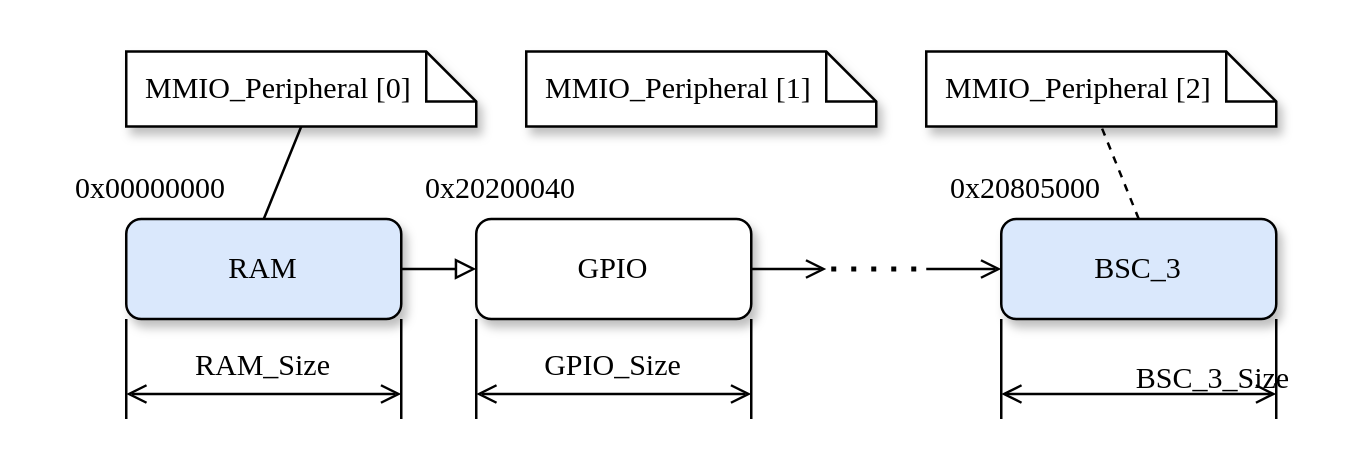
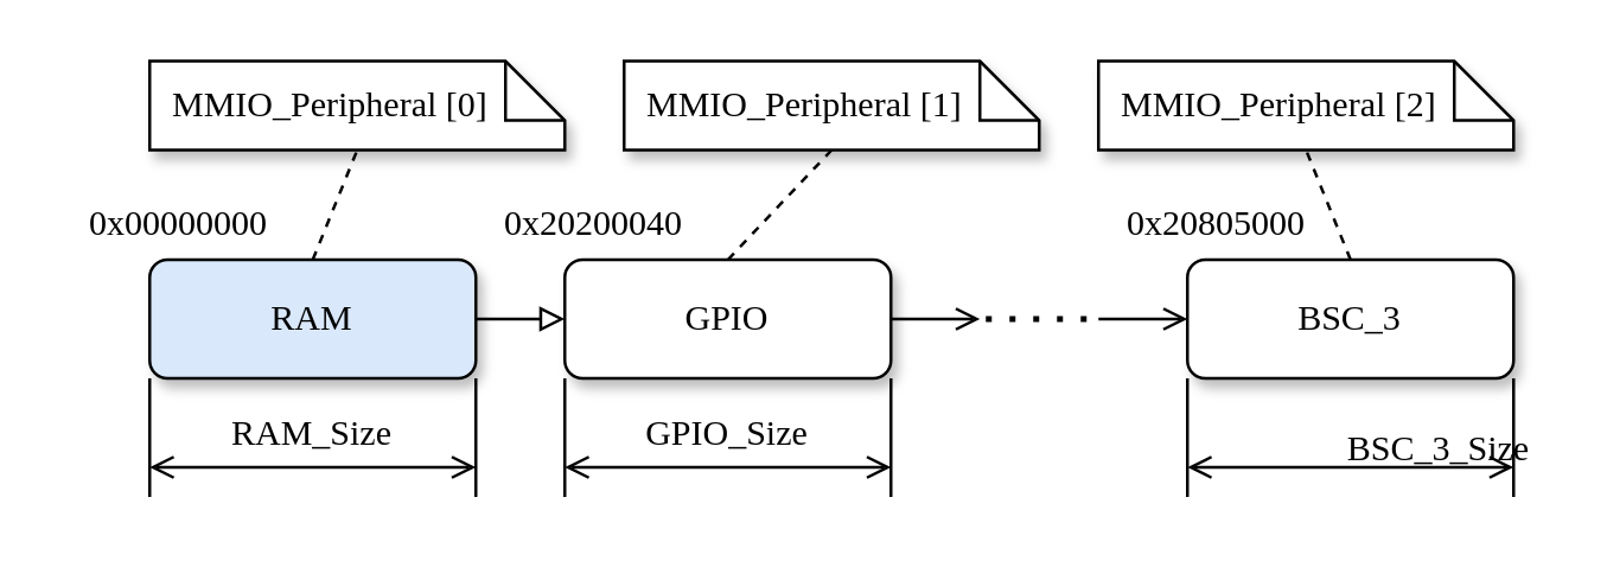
- <mxCell id="28" value="" style="endArrow=none;dashed=0;html=1;rounded=0;exitX=0.5;exitY=0;exitDx=0;exitDy=0;entryX=0.5;entryY=1;entryDx=0;entryDy=0;entryPerimeter=0;" parent="1" source="3" target="25" edge="1"><mxGeometry width="50" height="50" relative="1" as="geometry"><mxPoint x="100" y="0" as="sourcePoint" /><mxPoint x="150" y="-50" as="targetPoint" /></mxGeometry></mxCell>
+ <mxCell id="28" value="" style="endArrow=none;dashed=1;html=1;rounded=0;exitX=0.5;exitY=0;exitDx=0;exitDy=0;entryX=0.5;entryY=1;entryDx=0;entryDy=0;entryPerimeter=0;" parent="1" source="3" target="25" edge="1"><mxGeometry width="50" height="50" relative="1" as="geometry"><mxPoint x="100" y="0" as="sourcePoint" /><mxPoint x="150" y="-50" as="targetPoint" /></mxGeometry></mxCell>
+ <mxCell id="29" value="" style="endArrow=none;dashed=1;html=1;rounded=0;exitX=0.5;exitY=0;exitDx=0;exitDy=0;entryX=0.5;entryY=1;entryDx=0;entryDy=0;entryPerimeter=0;" parent="1" source="11" target="26" edge="1"><mxGeometry width="50" height="50" relative="1" as="geometry"><mxPoint x="115" y="97" as="sourcePoint" /><mxPoint x="150" y="50" as="targetPoint" /></mxGeometry></mxCell>
- <mxCell id="17" value="BSC_3" style="rounded=1;whiteSpace=wrap;html=1;shadow=1;glass=0;fontFamily=Computer Modern;fillColor=#dae8fc;" parent="1" vertex="1"><mxGeometry x="400" y="87" width="110" height="40" as="geometry" /></mxCell>
+ <mxCell id="17" value="BSC_3" style="rounded=1;whiteSpace=wrap;html=1;shadow=1;glass=0;fontFamily=Computer Modern;" parent="1" vertex="1"><mxGeometry x="400" y="87" width="110" height="40" as="geometry" /></mxCell>
